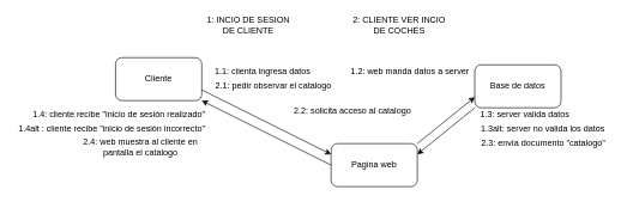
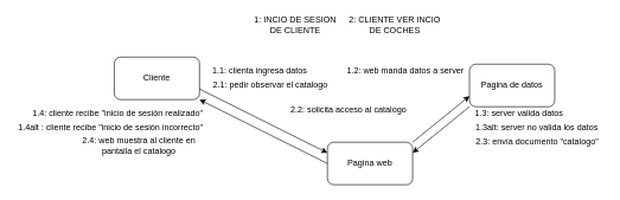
- <mxCell id="17" value="1: INCIO DE SESION DE CLIENTE" style="text;html=1;align=center;verticalAlign=middle;whiteSpace=wrap;rounded=0;" vertex="1" parent="1"><mxGeometry x="280" y="20" width="130" height="30" as="geometry" /></mxCell>
+ <mxCell id="17" value="1: INCIO DE SESION DE CLIENTE" style="text;html=1;align=center;verticalAlign=middle;whiteSpace=wrap;rounded=0;" vertex="1" parent="1"><mxGeometry x="350" y="20" width="130" height="30" as="geometry" /></mxCell>
- <mxCell id="4" value="Base de datos" style="rounded=1;whiteSpace=wrap;html=1;" vertex="1" parent="1"><mxGeometry x="660" y="90" width="120" height="60" as="geometry" /></mxCell>
+ <mxCell id="4" value="Pagina de datos" style="rounded=1;whiteSpace=wrap;html=1;" vertex="1" parent="1"><mxGeometry x="660" y="90" width="120" height="60" as="geometry" /></mxCell>
